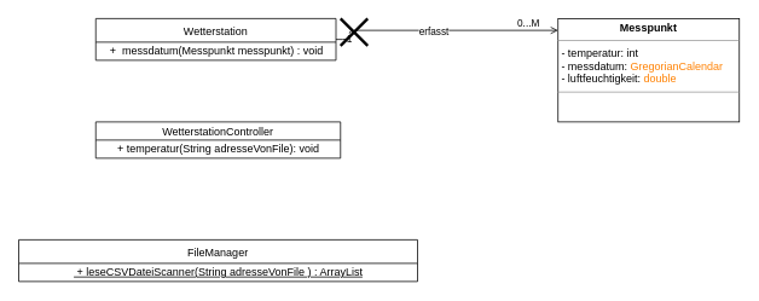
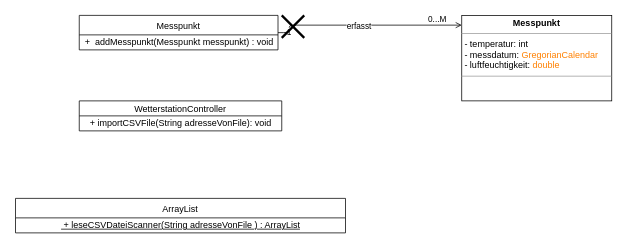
- <mxCell id="2" value="Wetterstation" style="swimlane;fontStyle=0;childLayout=stackLayout;horizontal=1;startSize=26;fillColor=none;horizontalStack=0;resizeParent=1;resizeParentMax=0;resizeLast=0;collapsible=1;marginBottom=0;" vertex="1" parent="1"><mxGeometry x="105" y="20" width="265" height="46" as="geometry" /></mxCell>
+ <mxCell id="2" value="Messpunkt" style="swimlane;fontStyle=0;childLayout=stackLayout;horizontal=1;startSize=26;fillColor=none;horizontalStack=0;resizeParent=1;resizeParentMax=0;resizeLast=0;collapsible=1;marginBottom=0;" vertex="1" parent="1"><mxGeometry x="105" y="20" width="265" height="46" as="geometry" /></mxCell>
- <mxCell id="3" value="+&amp;nbsp;&amp;nbsp;messdatum(Messpunkt messpunkt) : void" style="text;html=1;align=center;verticalAlign=middle;resizable=0;points=[];autosize=1;strokeColor=none;fillColor=none;" vertex="1" parent="2"><mxGeometry y="26" width="265" height="20" as="geometry" /></mxCell>
+ <mxCell id="3" value="+&amp;nbsp;&amp;nbsp;addMesspunkt(Messpunkt messpunkt) : void" style="text;html=1;align=center;verticalAlign=middle;resizable=0;points=[];autosize=1;strokeColor=none;fillColor=none;" vertex="1" parent="2"><mxGeometry y="26" width="265" height="20" as="geometry" /></mxCell>
- <mxCell id="9" value="+&amp;nbsp;temperatur(String adresseVonFile): void" style="text;html=1;align=center;verticalAlign=middle;resizable=0;points=[];autosize=1;strokeColor=none;fillColor=none;" vertex="1" parent="8"><mxGeometry y="20" width="270" height="20" as="geometry" /></mxCell>
+ <mxCell id="9" value="+&amp;nbsp;importCSVFile(String adresseVonFile): void" style="text;html=1;align=center;verticalAlign=middle;resizable=0;points=[];autosize=1;strokeColor=none;fillColor=none;" vertex="1" parent="8"><mxGeometry y="20" width="270" height="20" as="geometry" /></mxCell>
- <mxCell id="10" value="FileManager" style="swimlane;fontStyle=0;childLayout=stackLayout;horizontal=1;startSize=26;fillColor=none;horizontalStack=0;resizeParent=1;resizeParentMax=0;resizeLast=0;collapsible=1;marginBottom=0;" vertex="1" parent="1"><mxGeometry y="264" width="440" height="46" as="geometry" x="20" /></mxCell>
+ <mxCell id="10" value="ArrayList" style="swimlane;fontStyle=0;childLayout=stackLayout;horizontal=1;startSize=26;fillColor=none;horizontalStack=0;resizeParent=1;resizeParentMax=0;resizeLast=0;collapsible=1;marginBottom=0;" vertex="1" parent="1"><mxGeometry y="264" width="440" height="46" as="geometry" x="20" /></mxCell>
